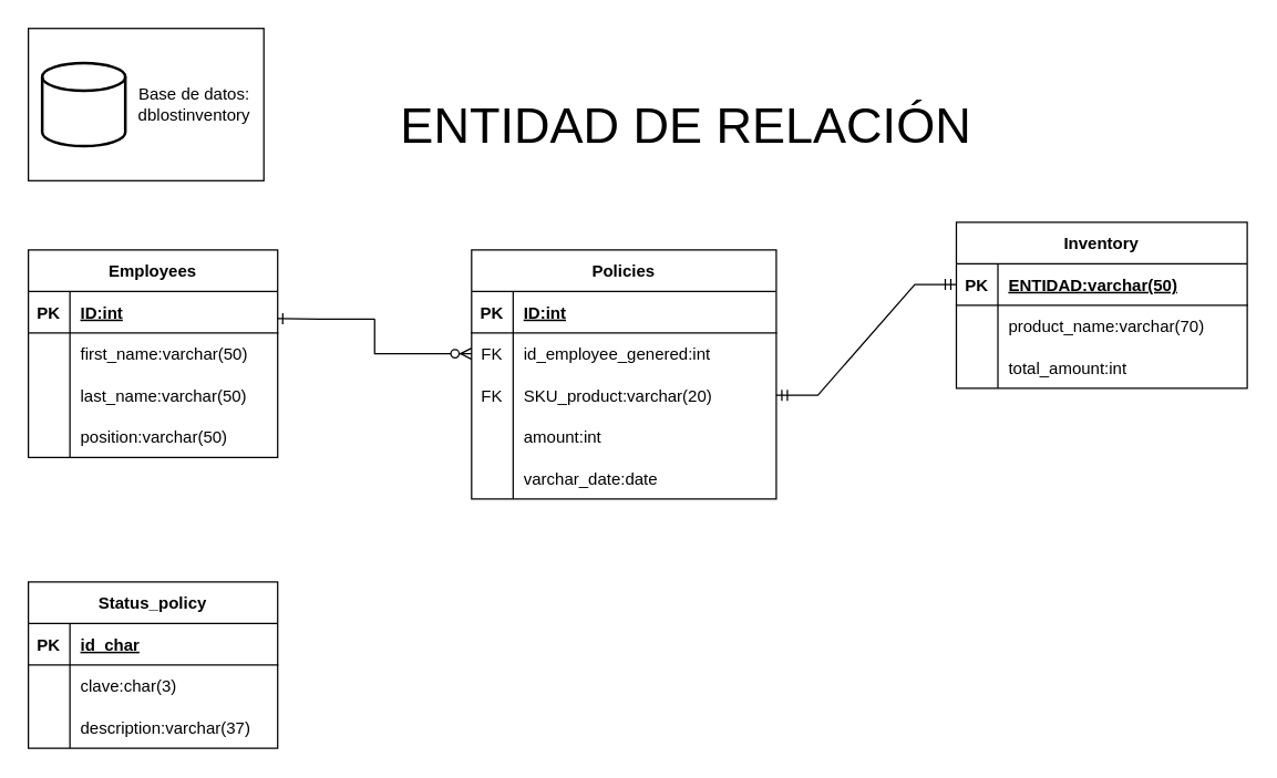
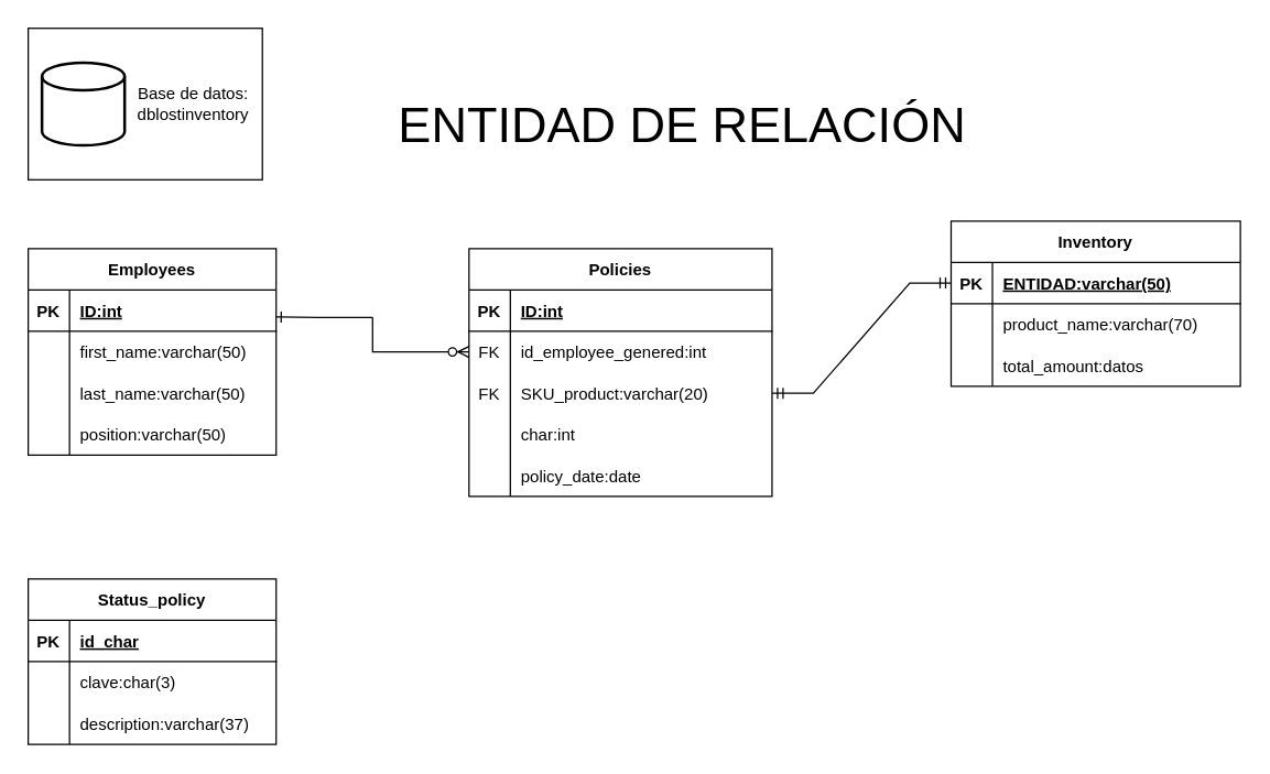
- <mxCell id="26" value="total_amount:int" style="shape=partialRectangle;connectable=0;fillColor=none;top=0;left=0;bottom=0;right=0;align=left;spacingLeft=6;overflow=hidden;" vertex="1" parent="24"><mxGeometry x="30" width="180" height="30" as="geometry"><mxRectangle width="180" height="30" as="alternateBounds" /></mxGeometry></mxCell>
+ <mxCell id="26" value="total_amount:datos" style="shape=partialRectangle;connectable=0;fillColor=none;top=0;left=0;bottom=0;right=0;align=left;spacingLeft=6;overflow=hidden;" vertex="1" parent="24"><mxGeometry x="30" width="180" height="30" as="geometry"><mxRectangle width="180" height="30" as="alternateBounds" /></mxGeometry></mxCell>
- <mxCell id="52" value="amount:int" style="shape=partialRectangle;connectable=0;fillColor=none;top=0;left=0;bottom=0;right=0;align=left;spacingLeft=6;overflow=hidden;" vertex="1" parent="50"><mxGeometry x="30" width="190" height="30" as="geometry"><mxRectangle width="190" height="30" as="alternateBounds" /></mxGeometry></mxCell>
+ <mxCell id="52" value="char:int" style="shape=partialRectangle;connectable=0;fillColor=none;top=0;left=0;bottom=0;right=0;align=left;spacingLeft=6;overflow=hidden;" vertex="1" parent="50"><mxGeometry x="30" width="190" height="30" as="geometry"><mxRectangle width="190" height="30" as="alternateBounds" /></mxGeometry></mxCell>
- <mxCell id="55" value="varchar_date:date" style="shape=partialRectangle;connectable=0;fillColor=none;top=0;left=0;bottom=0;right=0;align=left;spacingLeft=6;overflow=hidden;" vertex="1" parent="53"><mxGeometry x="30" width="190" height="30" as="geometry"><mxRectangle width="190" height="30" as="alternateBounds" /></mxGeometry></mxCell>
+ <mxCell id="55" value="policy_date:date" style="shape=partialRectangle;connectable=0;fillColor=none;top=0;left=0;bottom=0;right=0;align=left;spacingLeft=6;overflow=hidden;" vertex="1" parent="53"><mxGeometry x="30" width="190" height="30" as="geometry"><mxRectangle width="190" height="30" as="alternateBounds" /></mxGeometry></mxCell>
